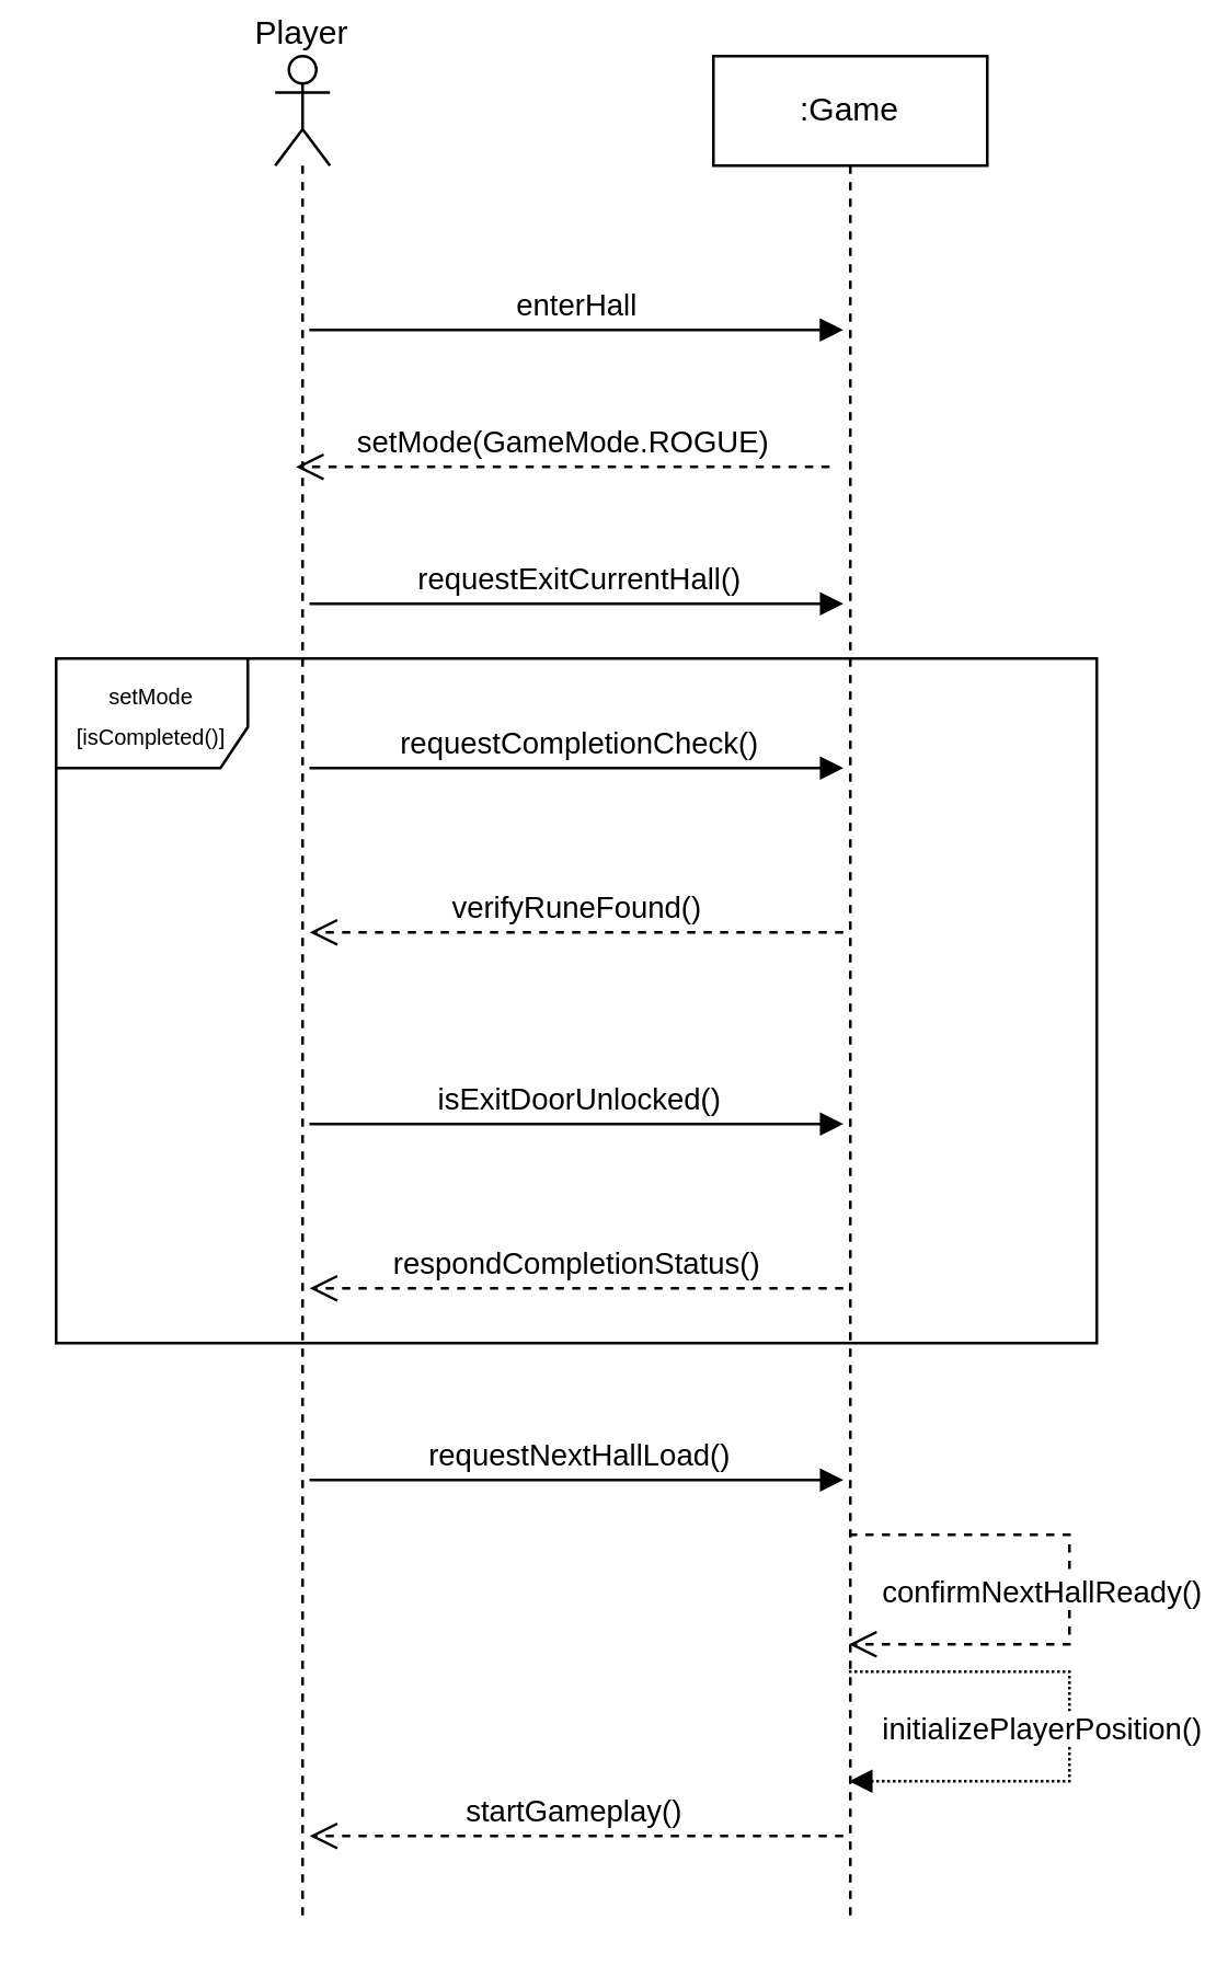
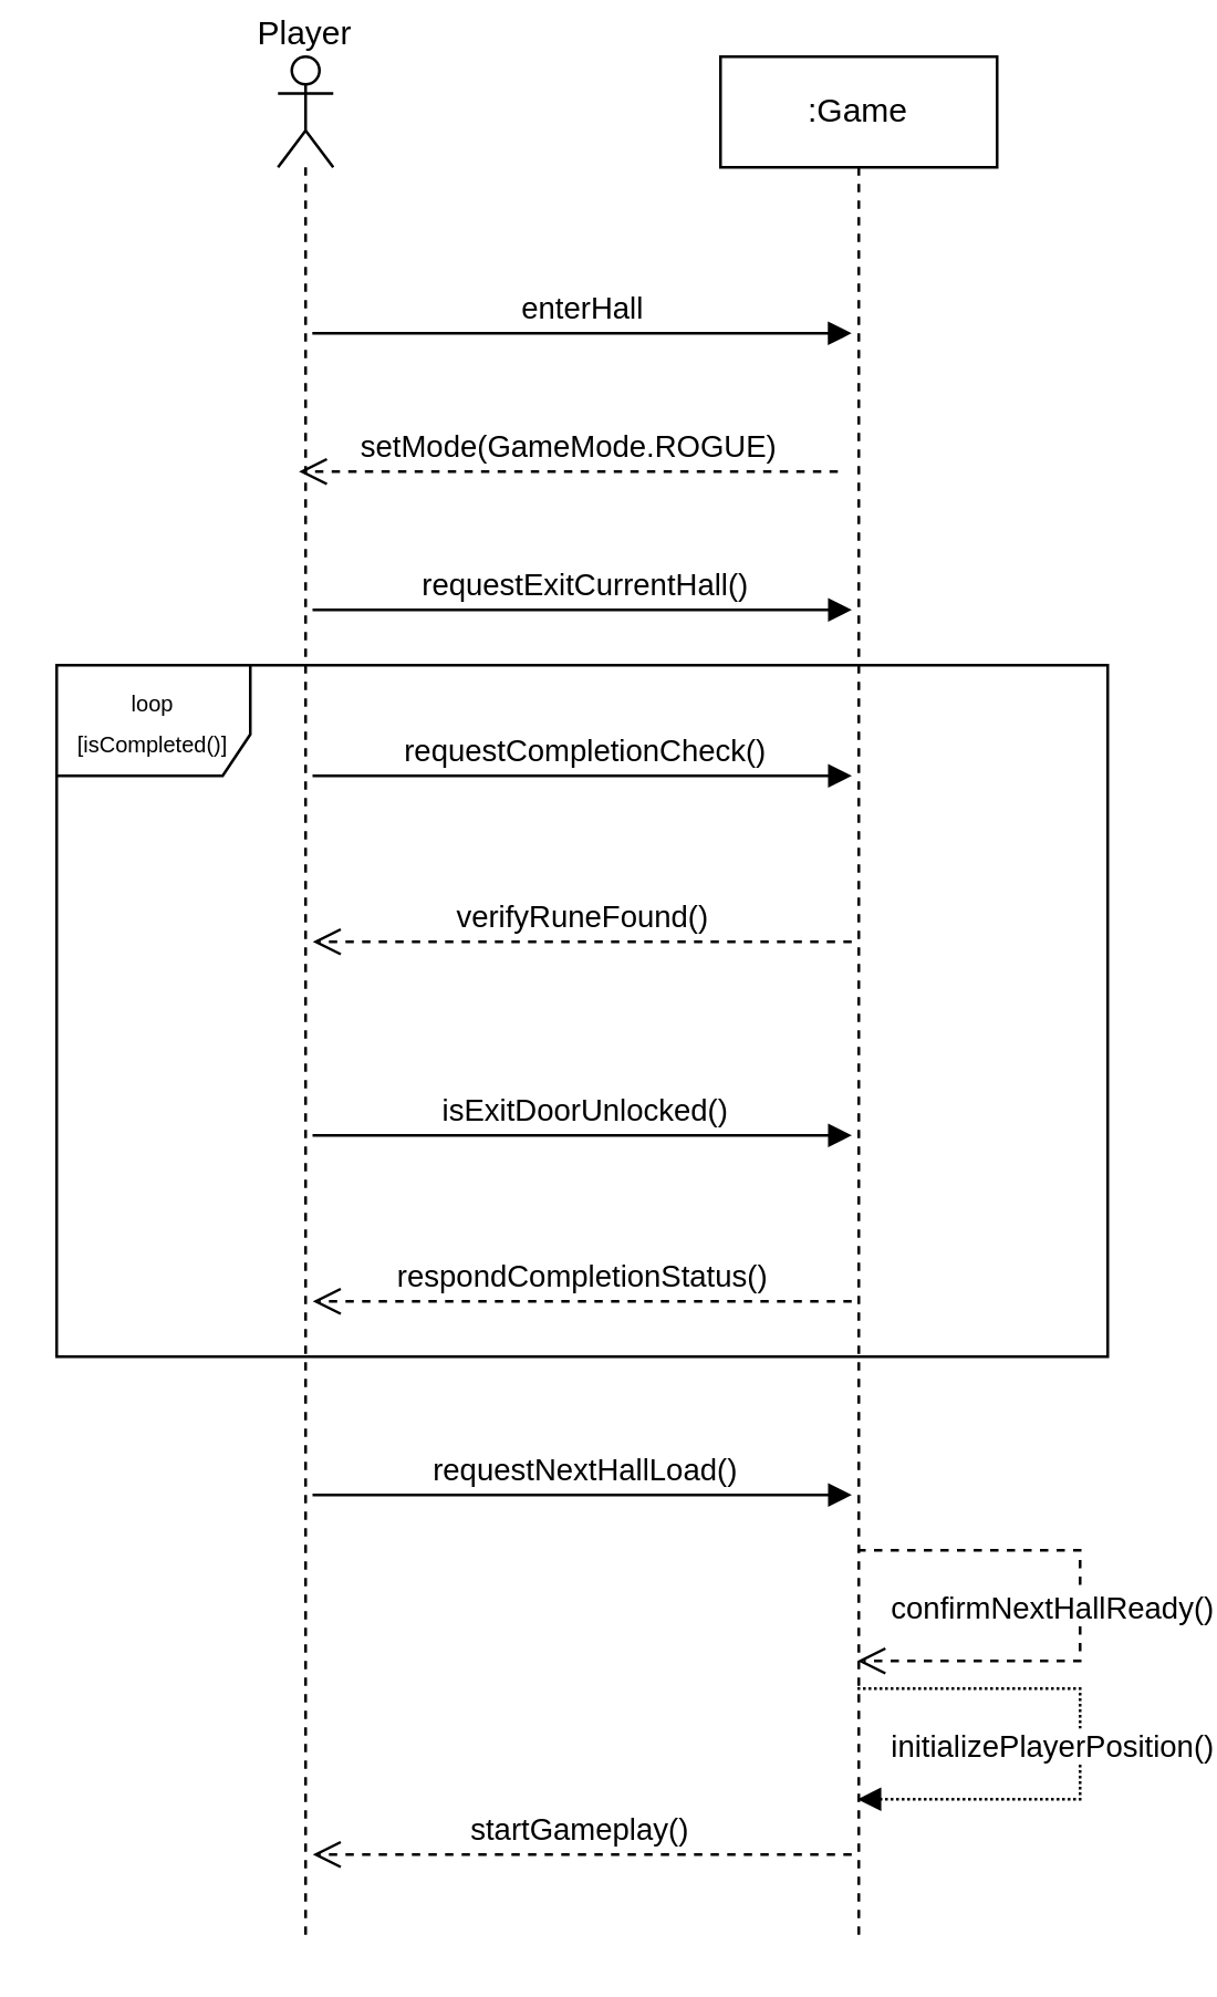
- <mxCell id="13" value="&lt;span style=&quot;font-size: 8px;&quot;&gt;setMode&lt;/span&gt;&lt;div&gt;&lt;span style=&quot;font-size: 8px;&quot;&gt;[isCompleted()]&lt;/span&gt;&lt;/div&gt;" style="shape=umlFrame;whiteSpace=wrap;html=1;pointerEvents=0;width=70;height=40;" vertex="1" parent="1"><mxGeometry x="20" y="240" width="380" height="250" as="geometry" /></mxCell>
+ <mxCell id="13" value="&lt;span style=&quot;font-size: 8px;&quot;&gt;loop&lt;/span&gt;&lt;div&gt;&lt;span style=&quot;font-size: 8px;&quot;&gt;[isCompleted()]&lt;/span&gt;&lt;/div&gt;" style="shape=umlFrame;whiteSpace=wrap;html=1;pointerEvents=0;width=70;height=40;" vertex="1" parent="1"><mxGeometry x="20" y="240" width="380" height="250" as="geometry" /></mxCell>
